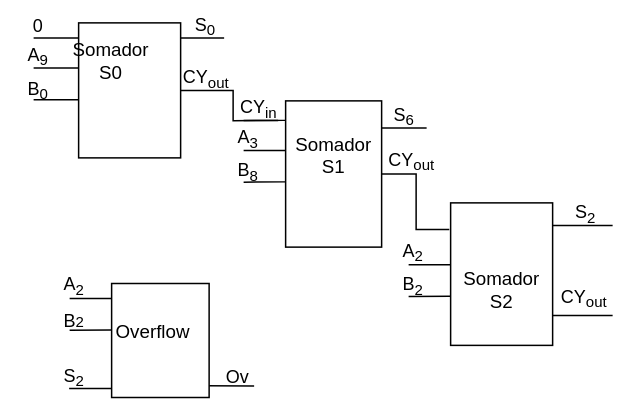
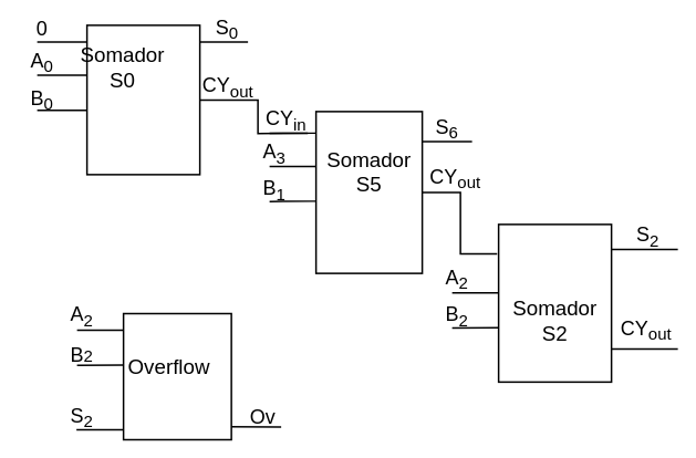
- <mxCell id="6" value="&lt;span style=&quot;font-size: 24px&quot;&gt;A&lt;sub&gt;9&lt;/sub&gt;&lt;/span&gt;" style="text;html=1;strokeColor=none;fillColor=none;align=center;verticalAlign=middle;whiteSpace=wrap;rounded=0;" parent="1" vertex="1"><mxGeometry x="20" y="60" width="60" height="30" as="geometry" /></mxCell>
+ <mxCell id="6" value="&lt;span style=&quot;font-size: 24px&quot;&gt;A&lt;sub&gt;0&lt;/sub&gt;&lt;/span&gt;" style="text;html=1;strokeColor=none;fillColor=none;align=center;verticalAlign=middle;whiteSpace=wrap;rounded=0;" parent="1" vertex="1"><mxGeometry x="20" y="60" width="60" height="30" as="geometry" /></mxCell>
- <mxCell id="36" value="&lt;font style=&quot;font-size: 25px&quot;&gt;Somador&lt;br&gt;S1&lt;br&gt;&lt;/font&gt;" style="text;html=1;strokeColor=none;fillColor=none;align=center;verticalAlign=middle;whiteSpace=wrap;rounded=0;" vertex="1" parent="1"><mxGeometry x="414" y="191" width="60" height="30" as="geometry" /></mxCell>
+ <mxCell id="36" value="&lt;font style=&quot;font-size: 25px&quot;&gt;Somador&lt;br&gt;S5&lt;br&gt;&lt;/font&gt;" style="text;html=1;strokeColor=none;fillColor=none;align=center;verticalAlign=middle;whiteSpace=wrap;rounded=0;" vertex="1" parent="1"><mxGeometry x="414" y="191" width="60" height="30" as="geometry" /></mxCell>
- <mxCell id="19" value="&lt;span style=&quot;font-size: 24px&quot;&gt;B&lt;sub&gt;8&lt;/sub&gt;&lt;/span&gt;" style="text;html=1;strokeColor=none;fillColor=none;align=center;verticalAlign=middle;whiteSpace=wrap;rounded=0;" vertex="1" parent="1"><mxGeometry x="300" y="214" width="60" height="30" as="geometry" /></mxCell>
+ <mxCell id="19" value="&lt;span style=&quot;font-size: 24px&quot;&gt;B&lt;sub&gt;1&lt;/sub&gt;&lt;/span&gt;" style="text;html=1;strokeColor=none;fillColor=none;align=center;verticalAlign=middle;whiteSpace=wrap;rounded=0;" vertex="1" parent="1"><mxGeometry x="300" y="214" width="60" height="30" as="geometry" /></mxCell>
